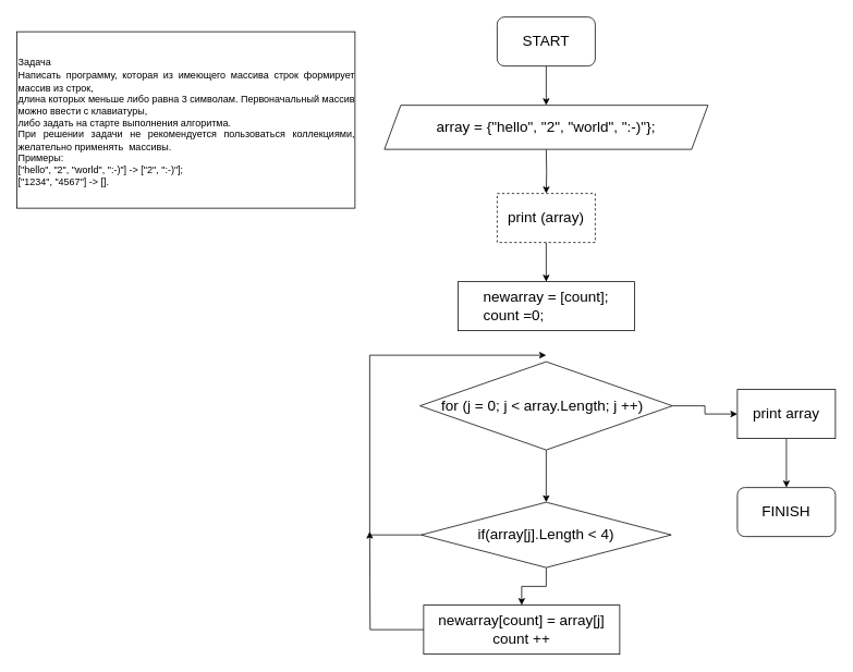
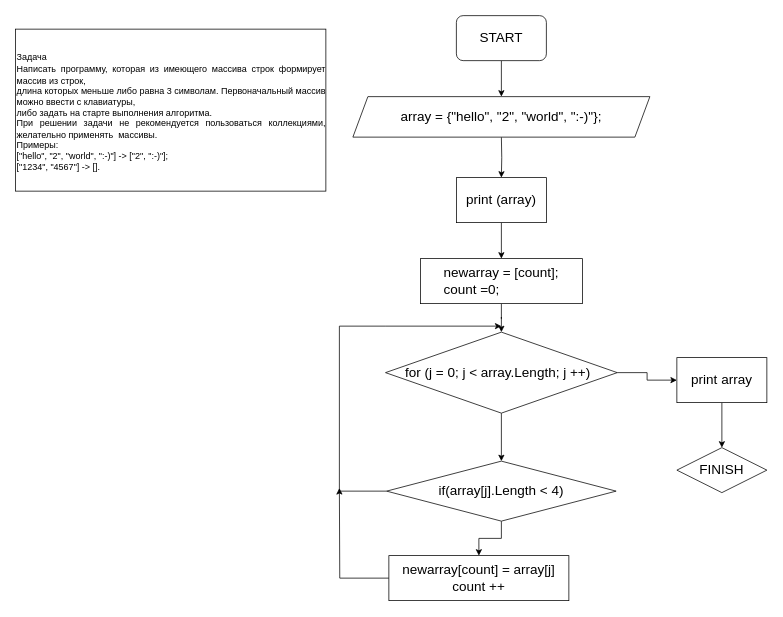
- <mxCell id="10" value="print (array)" style="whiteSpace=wrap;html=1;fontSize=18;dashed=1;" vertex="1" parent="1"><mxGeometry x="608" y="236" width="120" height="60" as="geometry" /></mxCell>
+ <mxCell id="10" value="print (array)" style="whiteSpace=wrap;html=1;fontSize=18;" vertex="1" parent="1"><mxGeometry x="608" y="236" width="120" height="60" as="geometry" /></mxCell>
+ <mxCell id="12" value="" style="edgeStyle=orthogonalEdgeStyle;rounded=0;orthogonalLoop=1;jettySize=auto;html=1;fontSize=12;" edge="1" parent="1" source="13" target="6"><mxGeometry relative="1" as="geometry" /></mxCell>
- <mxCell id="16" value="FINISH" style="rounded=1;whiteSpace=wrap;html=1;fontSize=18;" vertex="1" parent="1"><mxGeometry x="902" y="596" width="120" height="60" as="geometry" /></mxCell>
+ <mxCell id="16" value="FINISH" style="rhombus;whiteSpace=wrap;html=1;fontSize=18;" vertex="1" parent="1"><mxGeometry x="902" y="596" width="120" height="60" as="geometry" /></mxCell>
